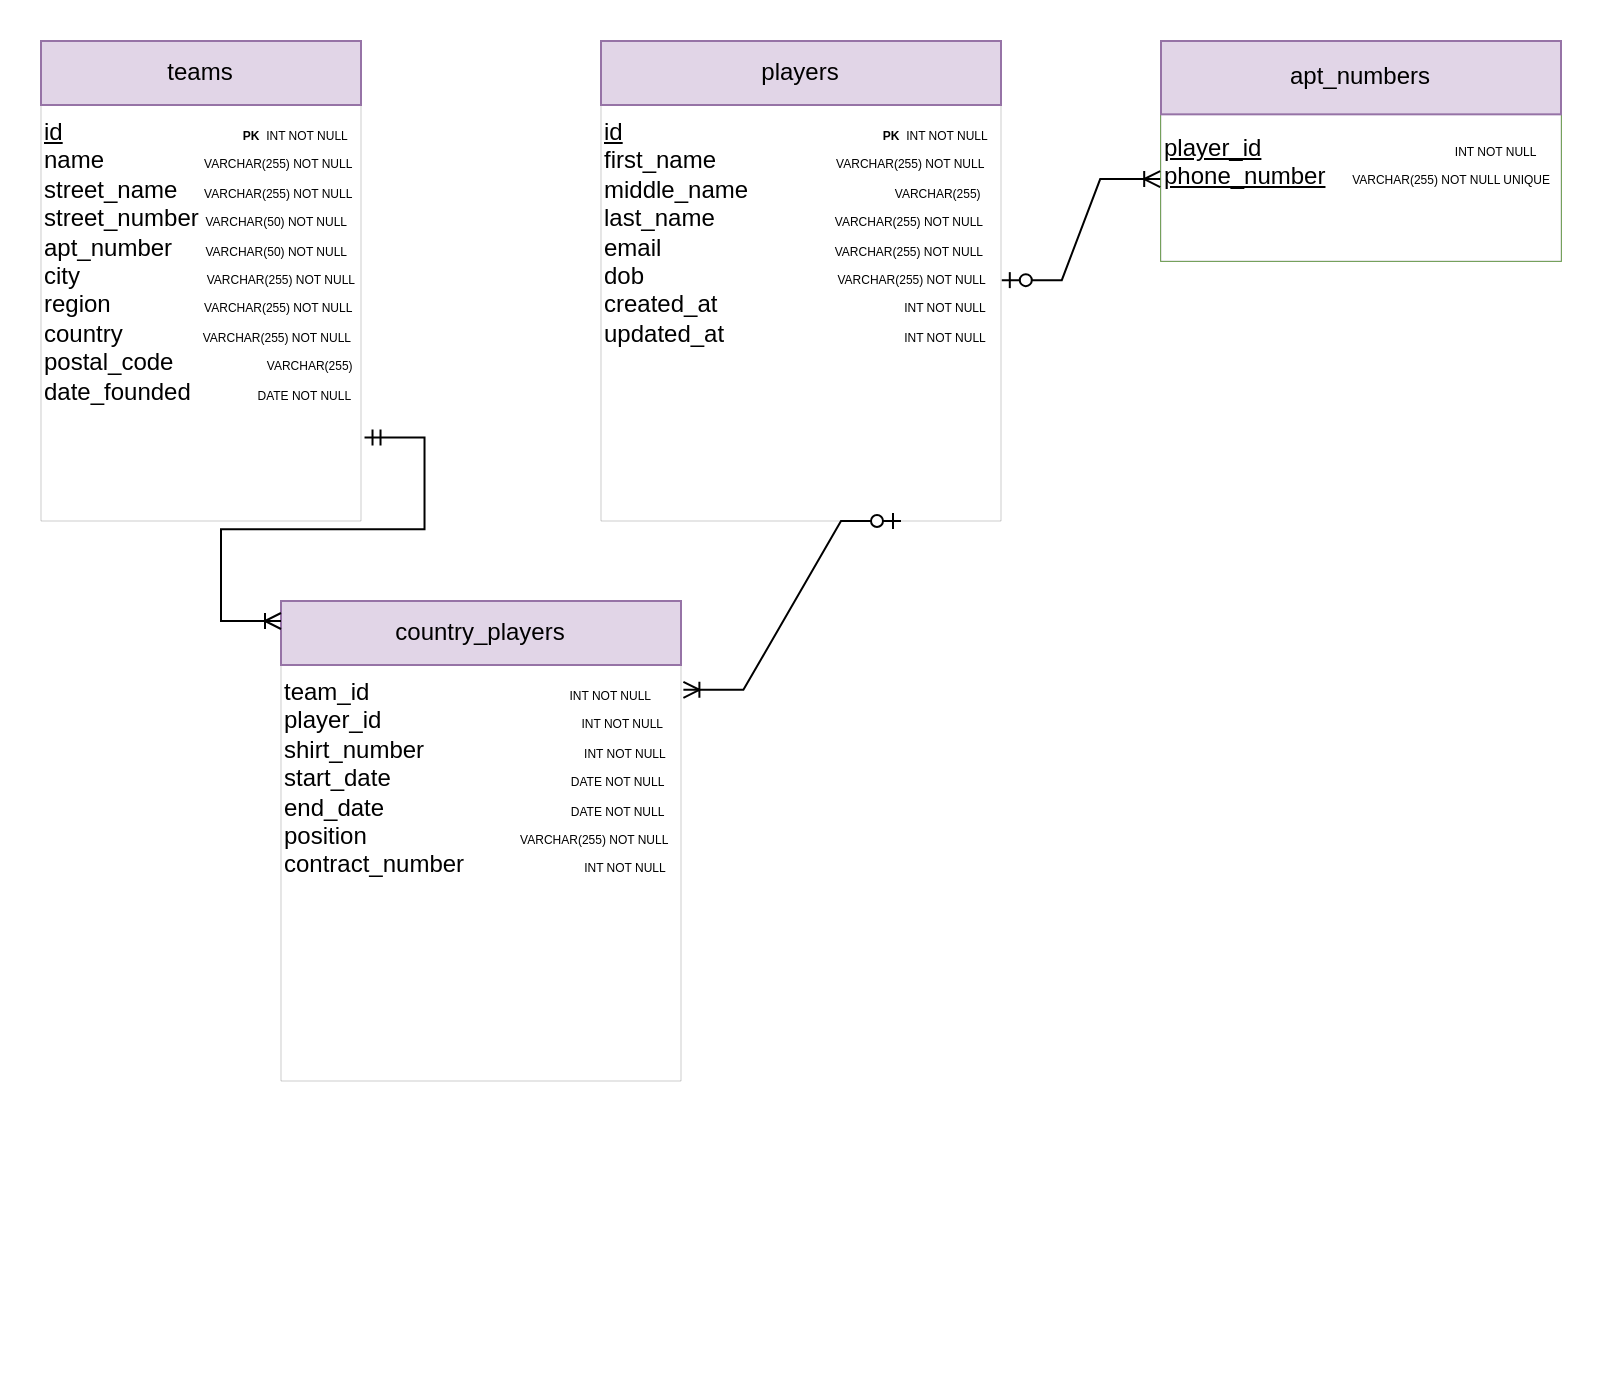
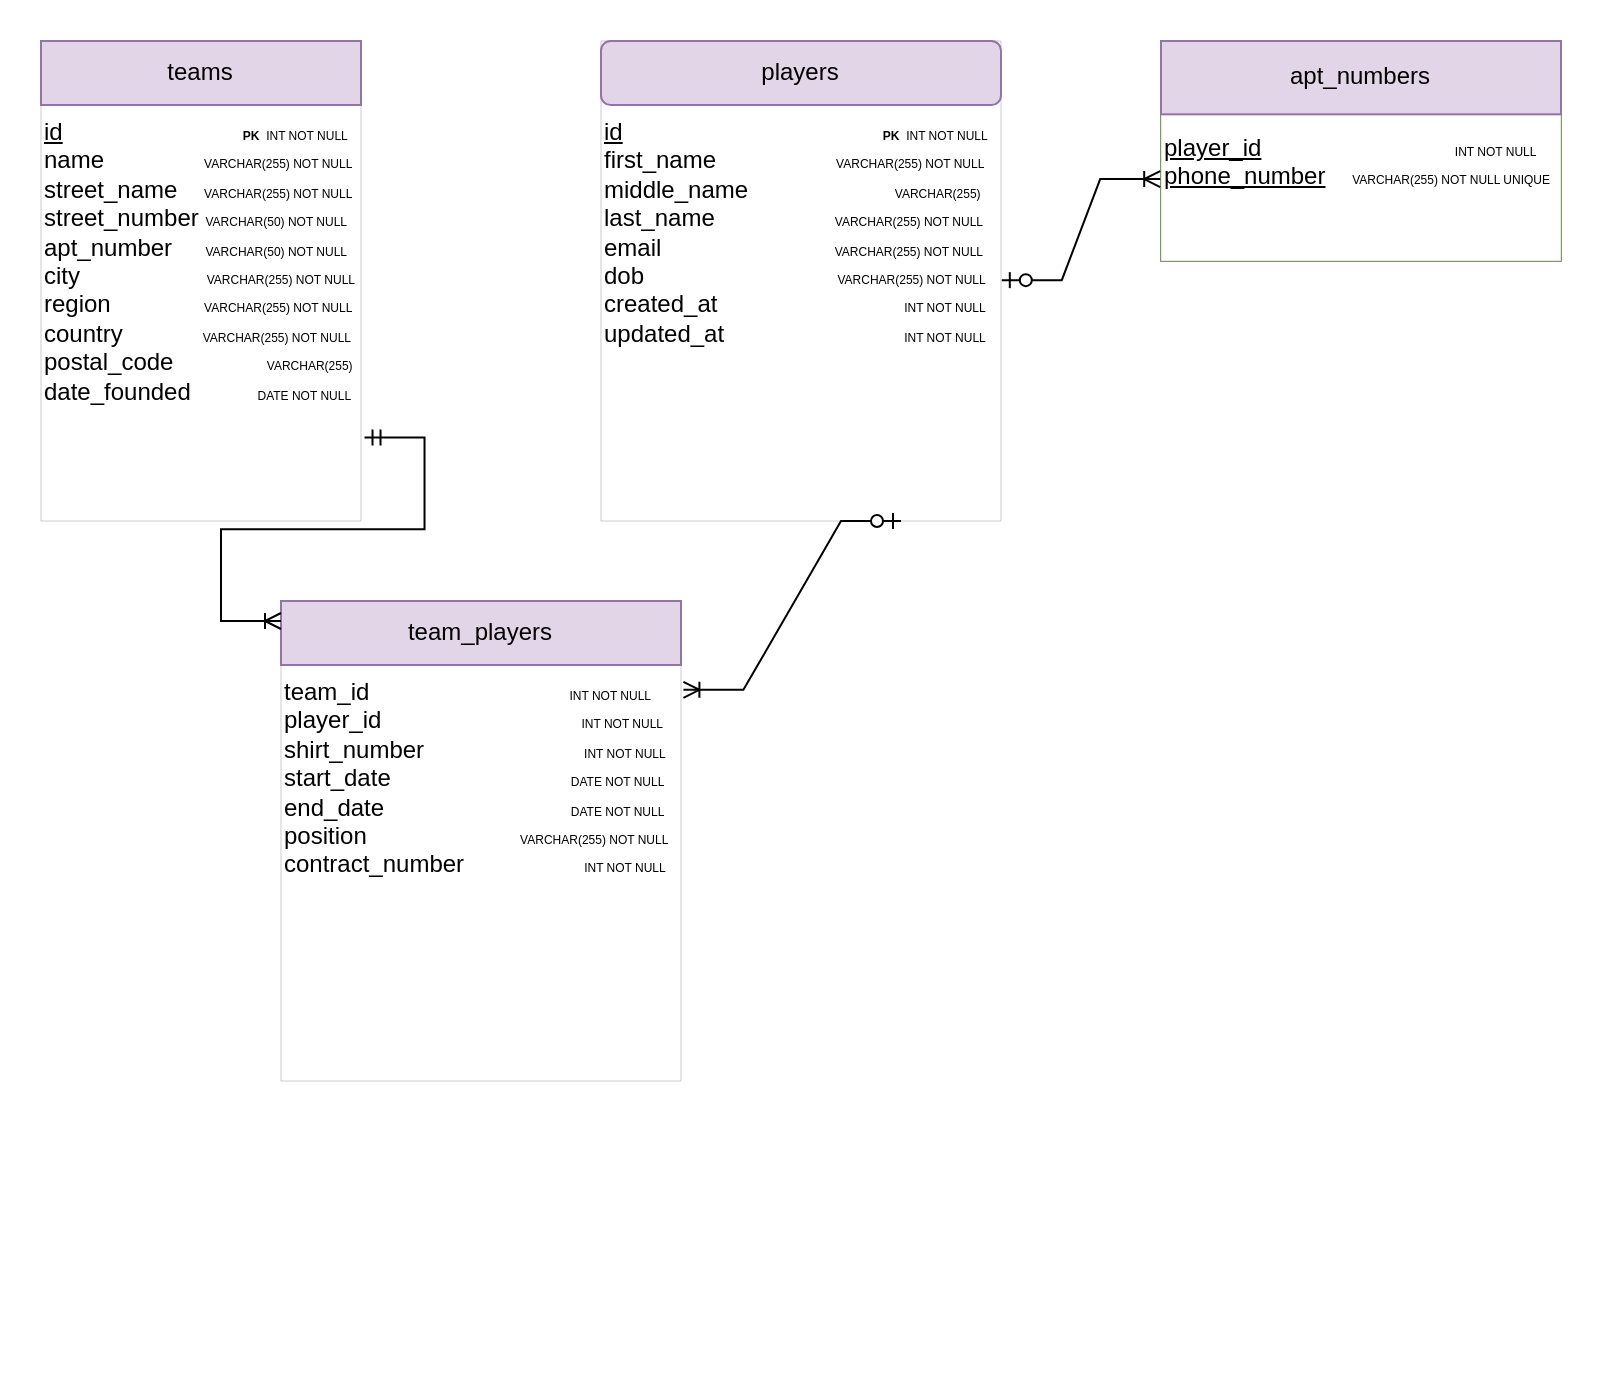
- <mxCell id="10" value="players" style="rounded=0;whiteSpace=wrap;html=1;fillColor=#e1d5e7;strokeColor=#9673a6;" vertex="1" parent="8"><mxGeometry width="200" height="32" as="geometry" /></mxCell>
+ <mxCell id="10" value="players" style="whiteSpace=wrap;html=1;fillColor=#e1d5e7;strokeColor=#9673a6;rounded=1;" vertex="1" parent="8"><mxGeometry width="200" height="32" as="geometry" /></mxCell>
- <mxCell id="21" value="country_players" style="rounded=0;whiteSpace=wrap;html=1;fillColor=#e1d5e7;strokeColor=#9673a6;" vertex="1" parent="19"><mxGeometry width="200" height="32" as="geometry" /></mxCell>
+ <mxCell id="21" value="team_players" style="rounded=0;whiteSpace=wrap;html=1;fillColor=#e1d5e7;strokeColor=#9673a6;" vertex="1" parent="19"><mxGeometry width="200" height="32" as="geometry" /></mxCell>
